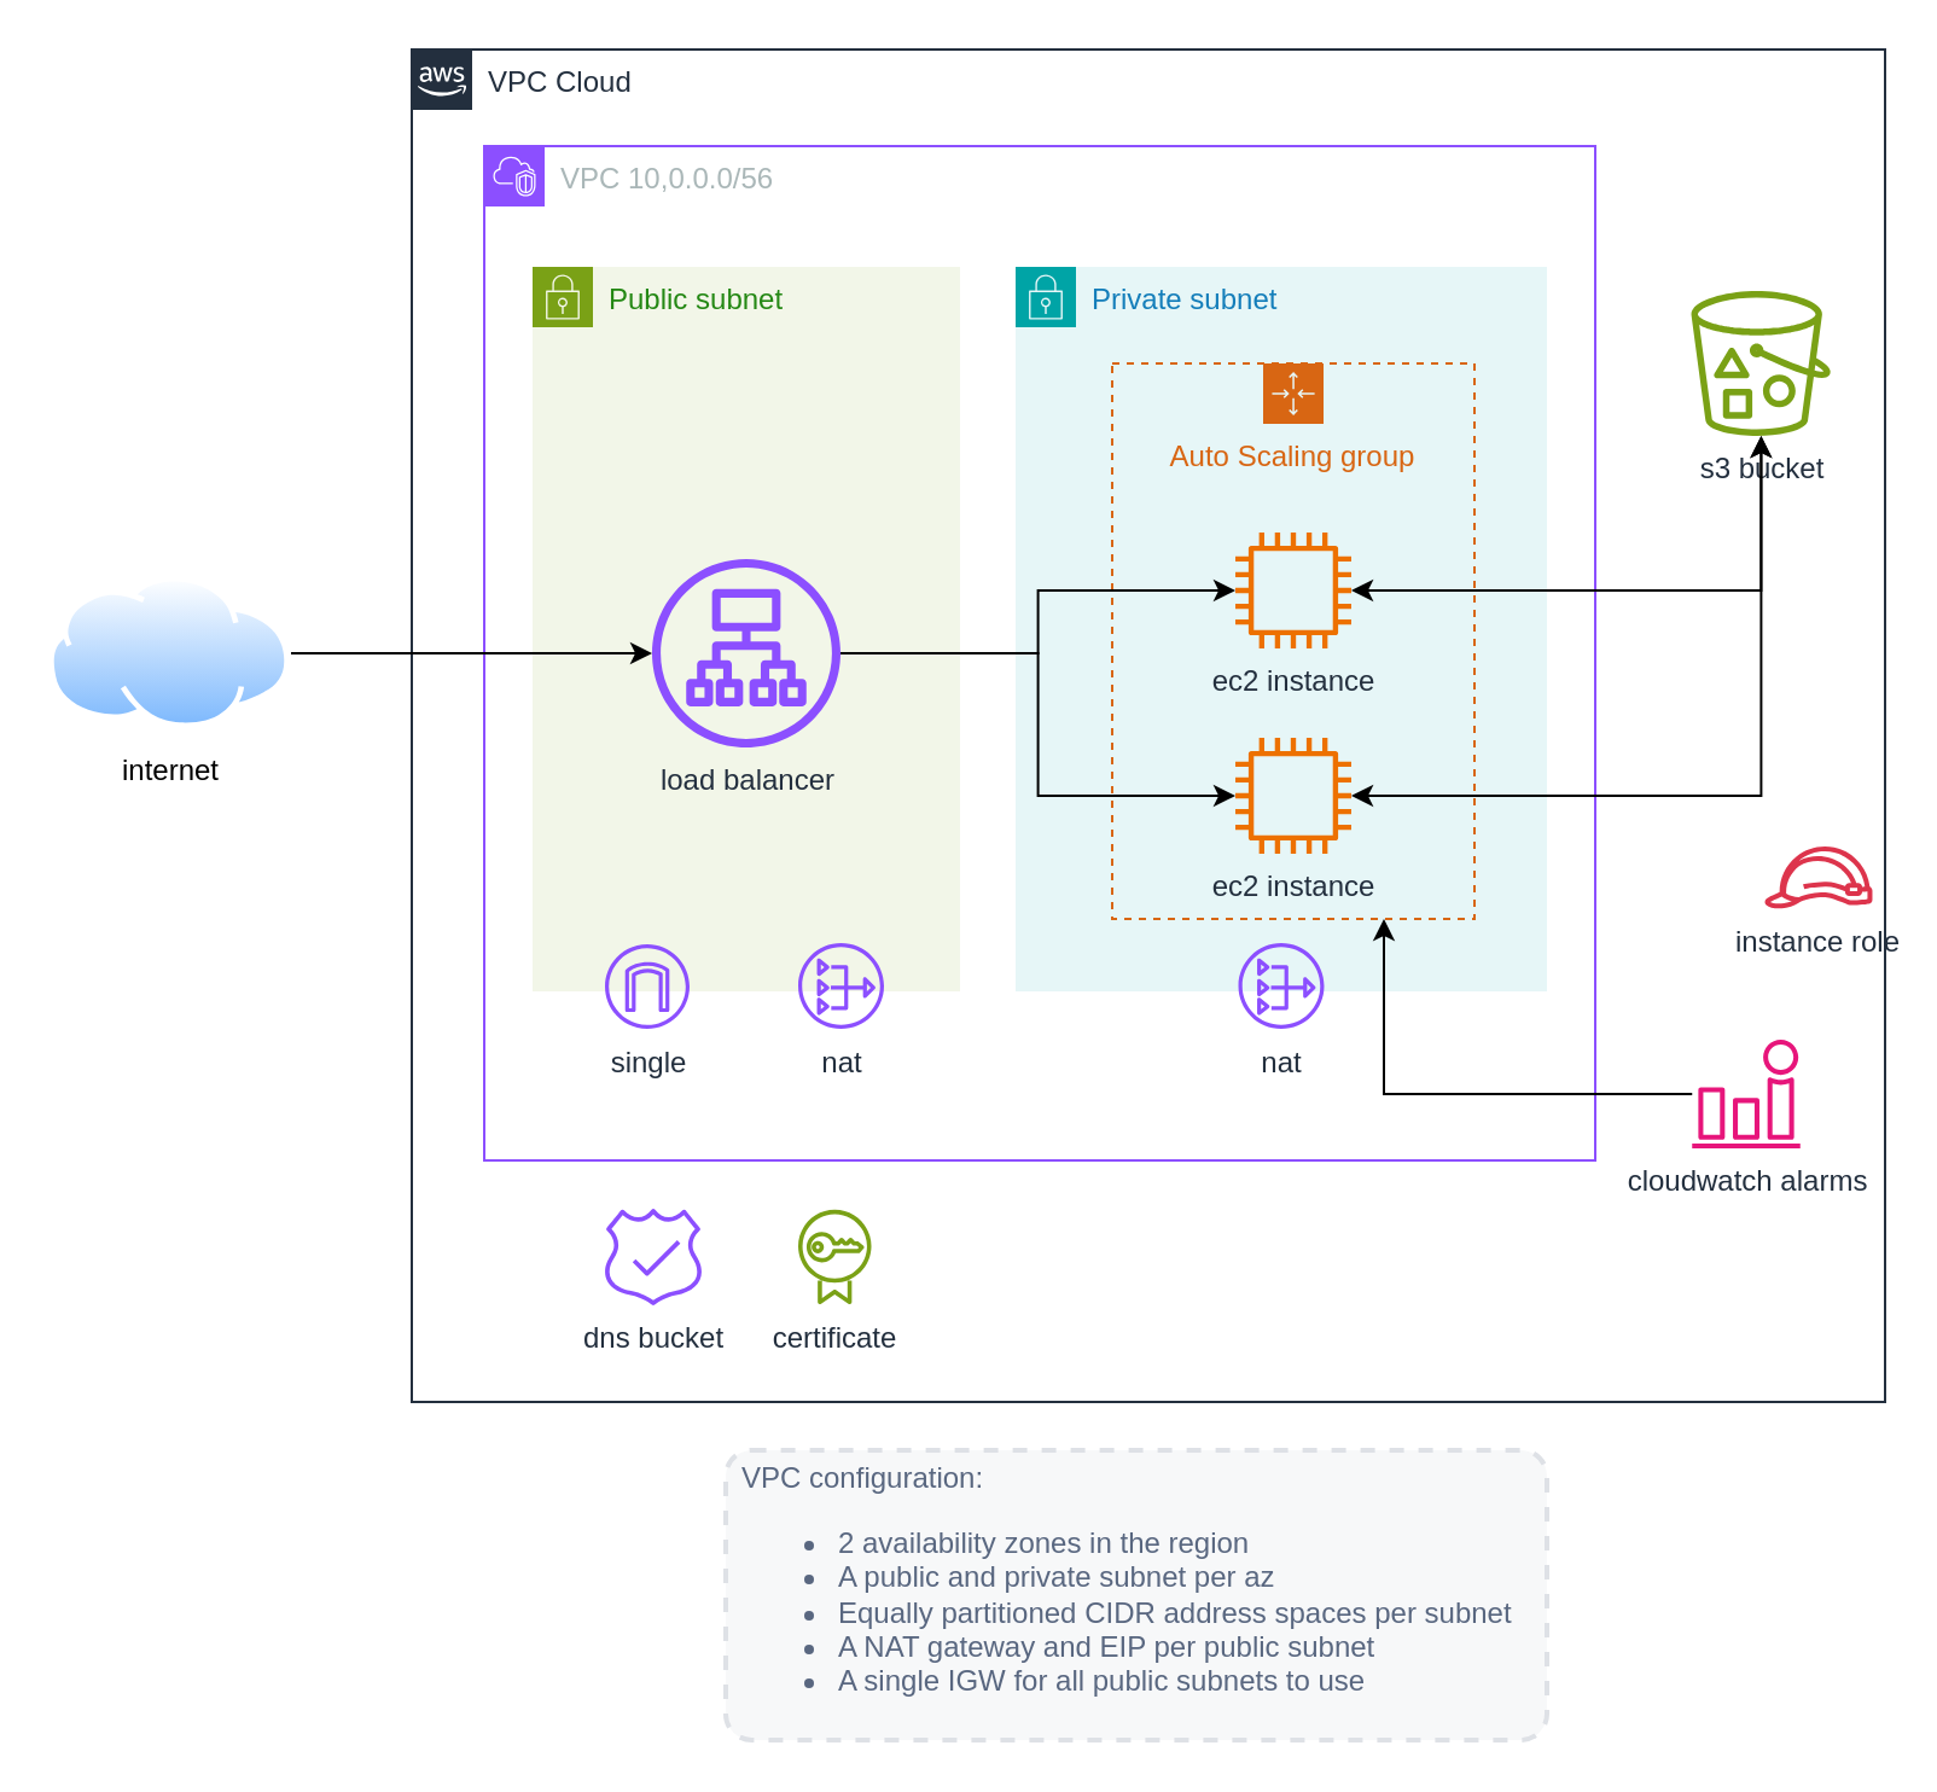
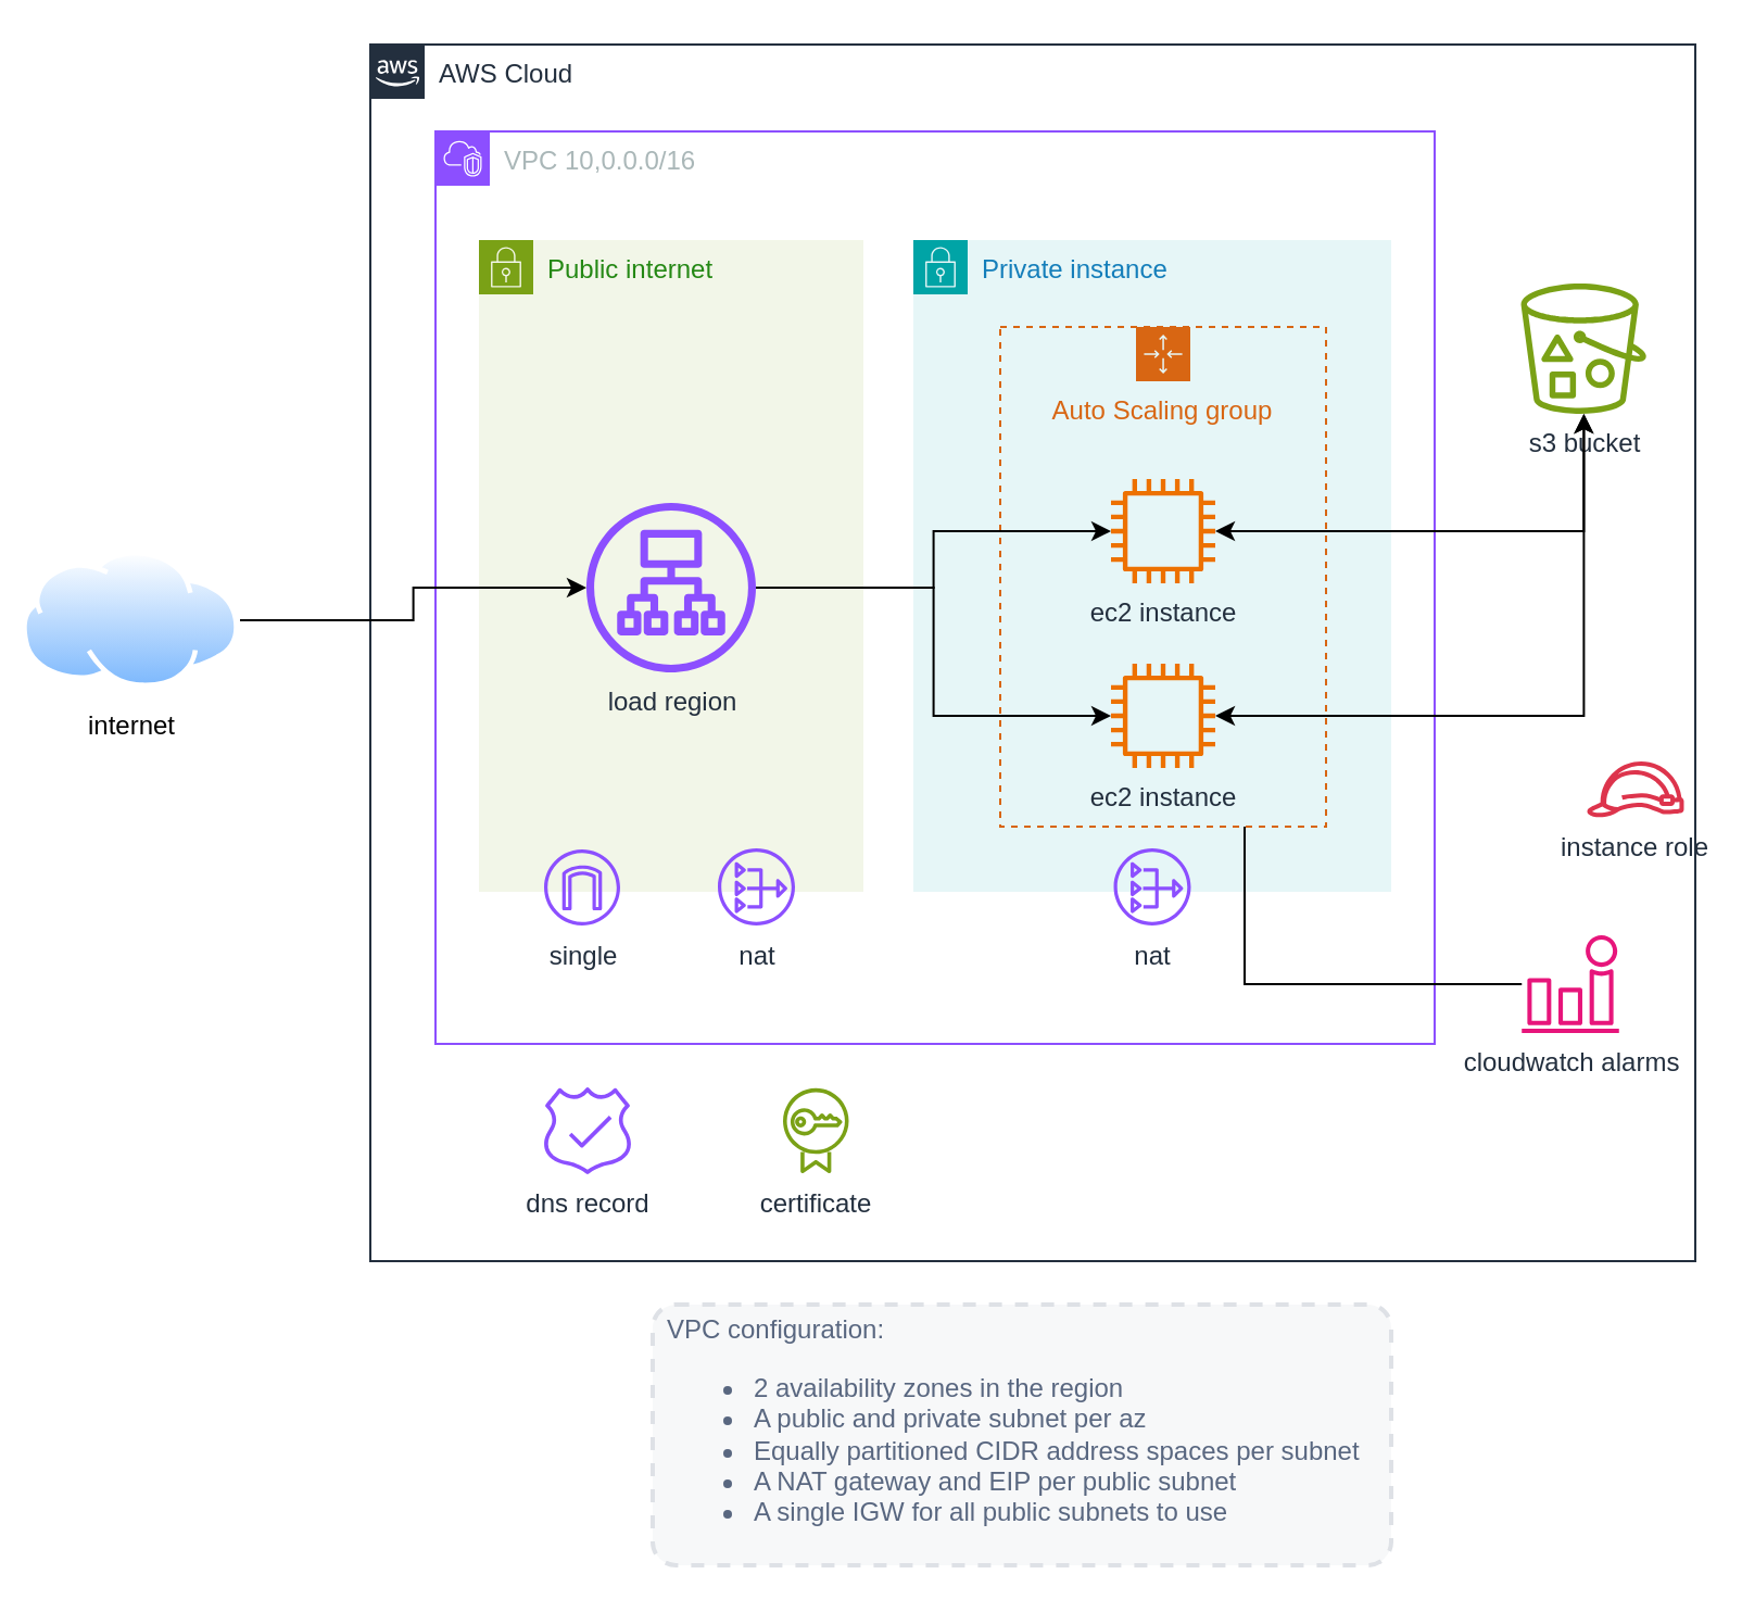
- <mxCell id="2" value="VPC Cloud" style="points=[[0,0],[0.25,0],[0.5,0],[0.75,0],[1,0],[1,0.25],[1,0.5],[1,0.75],[1,1],[0.75,1],[0.5,1],[0.25,1],[0,1],[0,0.75],[0,0.5],[0,0.25]];outlineConnect=0;gradientColor=none;html=1;whiteSpace=wrap;fontSize=12;fontStyle=0;shape=mxgraph.aws4.group;grIcon=mxgraph.aws4.group_aws_cloud_alt;strokeColor=#232F3E;fillColor=none;verticalAlign=top;align=left;spacingLeft=30;fontColor=#232F3E;dashed=0;labelBackgroundColor=#ffffff;container=1;pointerEvents=0;collapsible=0;recursiveResize=0;" parent="1" vertex="1"><mxGeometry x="170" y="20" width="610" height="560" as="geometry" /></mxCell>
+ <mxCell id="2" value="AWS Cloud" style="points=[[0,0],[0.25,0],[0.5,0],[0.75,0],[1,0],[1,0.25],[1,0.5],[1,0.75],[1,1],[0.75,1],[0.5,1],[0.25,1],[0,1],[0,0.75],[0,0.5],[0,0.25]];outlineConnect=0;gradientColor=none;html=1;whiteSpace=wrap;fontSize=12;fontStyle=0;shape=mxgraph.aws4.group;grIcon=mxgraph.aws4.group_aws_cloud_alt;strokeColor=#232F3E;fillColor=none;verticalAlign=top;align=left;spacingLeft=30;fontColor=#232F3E;dashed=0;labelBackgroundColor=#ffffff;container=1;pointerEvents=0;collapsible=0;recursiveResize=0;" parent="1" vertex="1"><mxGeometry x="170" y="20" width="610" height="560" as="geometry" /></mxCell>
- <mxCell id="3" value="VPC 10,0.0.0/56" style="points=[[0,0],[0.25,0],[0.5,0],[0.75,0],[1,0],[1,0.25],[1,0.5],[1,0.75],[1,1],[0.75,1],[0.5,1],[0.25,1],[0,1],[0,0.75],[0,0.5],[0,0.25]];outlineConnect=0;gradientColor=none;html=1;whiteSpace=wrap;fontSize=12;fontStyle=0;container=1;pointerEvents=0;collapsible=0;recursiveResize=0;shape=mxgraph.aws4.group;grIcon=mxgraph.aws4.group_vpc2;strokeColor=#8C4FFF;fillColor=none;verticalAlign=top;align=left;spacingLeft=30;fontColor=#AAB7B8;dashed=0;" vertex="1" parent="2"><mxGeometry x="30" y="40" width="460" height="420" as="geometry" /></mxCell>
+ <mxCell id="3" value="VPC 10,0.0.0/16" style="points=[[0,0],[0.25,0],[0.5,0],[0.75,0],[1,0],[1,0.25],[1,0.5],[1,0.75],[1,1],[0.75,1],[0.5,1],[0.25,1],[0,1],[0,0.75],[0,0.5],[0,0.25]];outlineConnect=0;gradientColor=none;html=1;whiteSpace=wrap;fontSize=12;fontStyle=0;container=1;pointerEvents=0;collapsible=0;recursiveResize=0;shape=mxgraph.aws4.group;grIcon=mxgraph.aws4.group_vpc2;strokeColor=#8C4FFF;fillColor=none;verticalAlign=top;align=left;spacingLeft=30;fontColor=#AAB7B8;dashed=0;" vertex="1" parent="2"><mxGeometry x="30" y="40" width="460" height="420" as="geometry" /></mxCell>
- <mxCell id="4" value="Public subnet" style="points=[[0,0],[0.25,0],[0.5,0],[0.75,0],[1,0],[1,0.25],[1,0.5],[1,0.75],[1,1],[0.75,1],[0.5,1],[0.25,1],[0,1],[0,0.75],[0,0.5],[0,0.25]];outlineConnect=0;gradientColor=none;html=1;whiteSpace=wrap;fontSize=12;fontStyle=0;container=1;pointerEvents=0;collapsible=0;recursiveResize=0;shape=mxgraph.aws4.group;grIcon=mxgraph.aws4.group_security_group;grStroke=0;strokeColor=#7AA116;fillColor=#F2F6E8;verticalAlign=top;align=left;spacingLeft=30;fontColor=#248814;dashed=0;" vertex="1" parent="3"><mxGeometry x="20" y="50" width="177" height="300" as="geometry" /></mxCell>
+ <mxCell id="4" value="Public internet" style="points=[[0,0],[0.25,0],[0.5,0],[0.75,0],[1,0],[1,0.25],[1,0.5],[1,0.75],[1,1],[0.75,1],[0.5,1],[0.25,1],[0,1],[0,0.75],[0,0.5],[0,0.25]];outlineConnect=0;gradientColor=none;html=1;whiteSpace=wrap;fontSize=12;fontStyle=0;container=1;pointerEvents=0;collapsible=0;recursiveResize=0;shape=mxgraph.aws4.group;grIcon=mxgraph.aws4.group_security_group;grStroke=0;strokeColor=#7AA116;fillColor=#F2F6E8;verticalAlign=top;align=left;spacingLeft=30;fontColor=#248814;dashed=0;" vertex="1" parent="3"><mxGeometry x="20" y="50" width="177" height="300" as="geometry" /></mxCell>
- <mxCell id="6" value="Private subnet" style="points=[[0,0],[0.25,0],[0.5,0],[0.75,0],[1,0],[1,0.25],[1,0.5],[1,0.75],[1,1],[0.75,1],[0.5,1],[0.25,1],[0,1],[0,0.75],[0,0.5],[0,0.25]];outlineConnect=0;gradientColor=none;html=1;whiteSpace=wrap;fontSize=12;fontStyle=0;container=1;pointerEvents=0;collapsible=0;recursiveResize=0;shape=mxgraph.aws4.group;grIcon=mxgraph.aws4.group_security_group;grStroke=0;strokeColor=#00A4A6;fillColor=#E6F6F7;verticalAlign=top;align=left;spacingLeft=30;fontColor=#147EBA;dashed=0;" vertex="1" parent="3"><mxGeometry x="220" y="50" width="220" height="300" as="geometry" /></mxCell>
+ <mxCell id="6" value="Private instance" style="points=[[0,0],[0.25,0],[0.5,0],[0.75,0],[1,0],[1,0.25],[1,0.5],[1,0.75],[1,1],[0.75,1],[0.5,1],[0.25,1],[0,1],[0,0.75],[0,0.5],[0,0.25]];outlineConnect=0;gradientColor=none;html=1;whiteSpace=wrap;fontSize=12;fontStyle=0;container=1;pointerEvents=0;collapsible=0;recursiveResize=0;shape=mxgraph.aws4.group;grIcon=mxgraph.aws4.group_security_group;grStroke=0;strokeColor=#00A4A6;fillColor=#E6F6F7;verticalAlign=top;align=left;spacingLeft=30;fontColor=#147EBA;dashed=0;" vertex="1" parent="3"><mxGeometry x="220" y="50" width="220" height="300" as="geometry" /></mxCell>
- <mxCell id="15" value="s3 bucket" style="sketch=0;outlineConnect=0;fontColor=#232F3E;gradientColor=none;fillColor=#7AA116;strokeColor=none;dashed=0;verticalLabelPosition=bottom;verticalAlign=top;align=center;html=1;fontSize=12;fontStyle=0;aspect=fixed;pointerEvents=1;shape=mxgraph.aws4.bucket_with_objects;" vertex="1" parent="2"><mxGeometry x="529.75" y="100" width="57.69" height="60" as="geometry" /></mxCell>
+ <mxCell id="15" value="s3 bucket" style="sketch=0;outlineConnect=0;fontColor=#232F3E;gradientColor=none;fillColor=#7AA116;strokeColor=none;dashed=0;verticalLabelPosition=bottom;verticalAlign=top;align=center;html=1;fontSize=12;fontStyle=0;aspect=fixed;pointerEvents=1;shape=mxgraph.aws4.bucket_with_objects;" vertex="1" parent="2"><mxGeometry x="529.75" y="110" width="57.69" height="60" as="geometry" /></mxCell>
- <mxCell id="24" value="internet" style="image;aspect=fixed;perimeter=ellipsePerimeter;html=1;align=center;shadow=0;dashed=0;spacingTop=3;image=img/lib/active_directory/internet_cloud.svg;" vertex="1" parent="1"><mxGeometry x="20" y="238.5" width="100" height="63" as="geometry" /></mxCell>
+ <mxCell id="24" value="internet" style="image;aspect=fixed;perimeter=ellipsePerimeter;html=1;align=center;shadow=0;dashed=0;spacingTop=3;image=img/lib/active_directory/internet_cloud.svg;" vertex="1" parent="1"><mxGeometry x="10" y="253.5" width="100" height="63" as="geometry" /></mxCell>
- <mxCell id="5" value="load balancer" style="sketch=0;outlineConnect=0;fontColor=#232F3E;gradientColor=none;fillColor=#8C4FFF;strokeColor=none;dashed=0;verticalLabelPosition=bottom;verticalAlign=top;align=center;html=1;fontSize=12;fontStyle=0;aspect=fixed;pointerEvents=1;shape=mxgraph.aws4.application_load_balancer;" vertex="1" parent="4"><mxGeometry x="49.5" y="121" width="78" height="78" as="geometry" /></mxCell>
+ <mxCell id="5" value="load region" style="sketch=0;outlineConnect=0;fontColor=#232F3E;gradientColor=none;fillColor=#8C4FFF;strokeColor=none;dashed=0;verticalLabelPosition=bottom;verticalAlign=top;align=center;html=1;fontSize=12;fontStyle=0;aspect=fixed;pointerEvents=1;shape=mxgraph.aws4.application_load_balancer;" vertex="1" parent="4"><mxGeometry x="49.5" y="121" width="78" height="78" as="geometry" /></mxCell>
- <mxCell id="21" style="edgeStyle=orthogonalEdgeStyle;rounded=0;orthogonalLoop=1;jettySize=auto;html=1;entryX=0.75;entryY=1;entryDx=0;entryDy=0;" edge="1" parent="2" source="22" target="7"><mxGeometry relative="1" as="geometry" /></mxCell>
+ <mxCell id="21" style="edgeStyle=orthogonalEdgeStyle;rounded=0;orthogonalLoop=1;jettySize=auto;html=1;entryX=0.75;entryY=1;entryDx=0;entryDy=0;endArrow=none;" edge="1" parent="2" source="22" target="7"><mxGeometry relative="1" as="geometry" /></mxCell>
- <mxCell id="16" value="certificate" style="sketch=0;outlineConnect=0;fontColor=#232F3E;gradientColor=none;fillColor=#7AA116;strokeColor=none;dashed=0;verticalLabelPosition=bottom;verticalAlign=top;align=center;html=1;fontSize=12;fontStyle=0;aspect=fixed;pointerEvents=1;shape=mxgraph.aws4.certificate_manager;" vertex="1" parent="2"><mxGeometry x="160" y="480" width="30.26" height="40" as="geometry" /></mxCell>
+ <mxCell id="16" value="certificate" style="sketch=0;outlineConnect=0;fontColor=#232F3E;gradientColor=none;fillColor=#7AA116;strokeColor=none;dashed=0;verticalLabelPosition=bottom;verticalAlign=top;align=center;html=1;fontSize=12;fontStyle=0;aspect=fixed;pointerEvents=1;shape=mxgraph.aws4.certificate_manager;" vertex="1" parent="2"><mxGeometry x="190" y="480" width="30.26" height="40" as="geometry" /></mxCell>
- <mxCell id="17" value="dns bucket" style="sketch=0;outlineConnect=0;fontColor=#232F3E;gradientColor=none;fillColor=#8C4FFF;strokeColor=none;dashed=0;verticalLabelPosition=bottom;verticalAlign=top;align=center;html=1;fontSize=12;fontStyle=0;aspect=fixed;pointerEvents=1;shape=mxgraph.aws4.route_53_readiness_checks;" vertex="1" parent="2"><mxGeometry x="80" y="480" width="40" height="40" as="geometry" /></mxCell>
+ <mxCell id="17" value="dns record" style="sketch=0;outlineConnect=0;fontColor=#232F3E;gradientColor=none;fillColor=#8C4FFF;strokeColor=none;dashed=0;verticalLabelPosition=bottom;verticalAlign=top;align=center;html=1;fontSize=12;fontStyle=0;aspect=fixed;pointerEvents=1;shape=mxgraph.aws4.route_53_readiness_checks;" vertex="1" parent="2"><mxGeometry x="80" y="480" width="40" height="40" as="geometry" /></mxCell>
